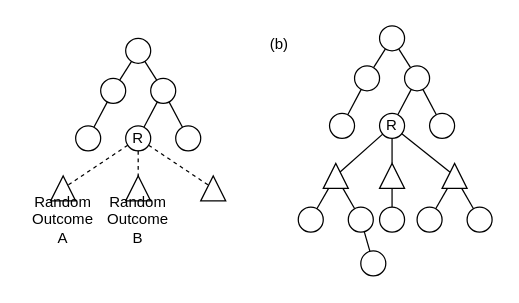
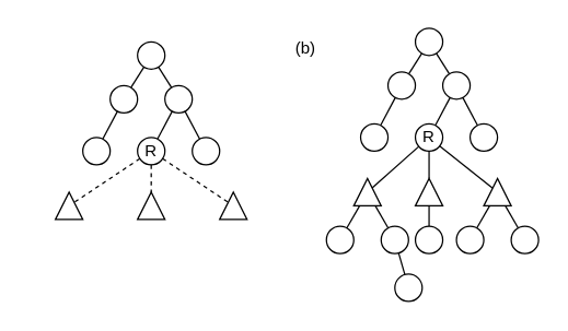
- <mxCell id="19" value="Random Outcome A" style="text;html=1;align=center;verticalAlign=middle;whiteSpace=wrap;rounded=0;" vertex="1" parent="1"><mxGeometry x="20" y="160" width="60" height="30" as="geometry" /></mxCell>
- <mxCell id="20" value="Random Outcome B" style="text;html=1;align=center;verticalAlign=middle;whiteSpace=wrap;rounded=0;" vertex="1" parent="1"><mxGeometry x="80" y="160" width="60" height="30" as="geometry" /></mxCell>
